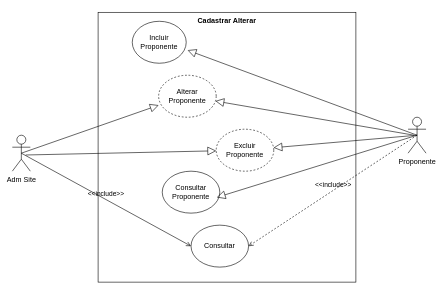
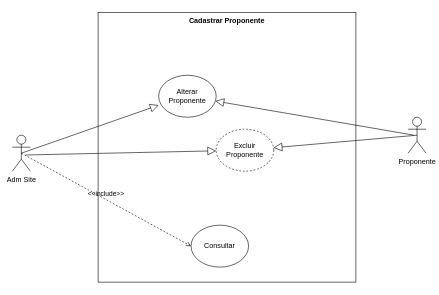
- <mxCell id="2" value="Cadastrar Alterar" style="shape=rect;html=1;verticalAlign=top;fontStyle=1;whiteSpace=wrap;align=center;" vertex="1" parent="1"><mxGeometry x="163" y="20" width="430" height="450" as="geometry" /></mxCell>
+ <mxCell id="2" value="Cadastrar Proponente" style="shape=rect;html=1;verticalAlign=top;fontStyle=1;whiteSpace=wrap;align=center;" vertex="1" parent="1"><mxGeometry x="163" y="20" width="430" height="450" as="geometry" /></mxCell>
- <mxCell id="3" value="Incluir Proponente" style="ellipse;whiteSpace=wrap;html=1;" vertex="1" parent="1"><mxGeometry x="220" y="35" width="90" height="70" as="geometry" /></mxCell>
- <mxCell id="11" value="" style="edgeStyle=none;html=1;endArrow=block;endFill=0;endSize=12;verticalAlign=bottom;rounded=0;exitX=0.5;exitY=0.5;exitDx=0;exitDy=0;exitPerimeter=0;entryX=1.026;entryY=0.69;entryDx=0;entryDy=0;entryPerimeter=0;" edge="1" parent="1" source="9" target="3"><mxGeometry width="160" relative="1" as="geometry"><mxPoint x="490" y="165" as="sourcePoint" /><mxPoint x="650" y="165" as="targetPoint" /></mxGeometry></mxCell>
- <mxCell id="5" value="Alterar Proponente" style="ellipse;whiteSpace=wrap;html=1;dashed=1;" vertex="1" parent="1"><mxGeometry x="264" y="125" width="96" height="70" as="geometry" /></mxCell>
+ <mxCell id="5" value="Alterar Proponente" style="ellipse;whiteSpace=wrap;html=1;" vertex="1" parent="1"><mxGeometry x="264" y="125" width="96" height="70" as="geometry" /></mxCell>
- <mxCell id="14" value="" style="edgeStyle=none;html=1;endArrow=block;endFill=0;endSize=12;verticalAlign=bottom;rounded=0;entryX=0.948;entryY=0.624;entryDx=0;entryDy=0;entryPerimeter=0;exitX=0.5;exitY=0.5;exitDx=0;exitDy=0;exitPerimeter=0;" edge="1" parent="1" source="9" target="13"><mxGeometry width="160" relative="1" as="geometry"><mxPoint x="680" y="295" as="sourcePoint" /><mxPoint x="456" y="307" as="targetPoint" /></mxGeometry></mxCell>
- <mxCell id="13" value="Consultar Proponente" style="ellipse;whiteSpace=wrap;html=1;" vertex="1" parent="1"><mxGeometry x="270" y="285" width="96" height="70" as="geometry" /></mxCell>
- <mxCell id="17" value="&amp;lt;&amp;lt;include&amp;gt;&amp;gt;" style="edgeStyle=none;html=1;endArrow=open;verticalAlign=bottom;dashed=1;labelBackgroundColor=none;rounded=0;entryX=1;entryY=0.5;entryDx=0;entryDy=0;exitX=0.5;exitY=0.5;exitDx=0;exitDy=0;exitPerimeter=0;" edge="1" parent="1" source="9" target="15"><mxGeometry width="160" relative="1" as="geometry"><mxPoint x="620" y="325" as="sourcePoint" /><mxPoint x="390" y="495" as="targetPoint" /></mxGeometry></mxCell>
- <mxCell id="16" value="&amp;lt;&amp;lt;include&amp;gt;&amp;gt;" style="edgeStyle=none;html=1;endArrow=open;verticalAlign=bottom;dashed=0;labelBackgroundColor=none;rounded=0;exitX=0.5;exitY=0.5;exitDx=0;exitDy=0;exitPerimeter=0;entryX=0;entryY=0.5;entryDx=0;entryDy=0;" edge="1" parent="1" source="4" target="15"><mxGeometry width="160" relative="1" as="geometry"><mxPoint x="100" y="395" as="sourcePoint" /><mxPoint x="260" y="395" as="targetPoint" /></mxGeometry></mxCell>
+ <mxCell id="16" value="&amp;lt;&amp;lt;include&amp;gt;&amp;gt;" style="edgeStyle=none;html=1;endArrow=open;verticalAlign=bottom;dashed=1;labelBackgroundColor=none;rounded=0;exitX=0.5;exitY=0.5;exitDx=0;exitDy=0;exitPerimeter=0;entryX=0;entryY=0.5;entryDx=0;entryDy=0;" edge="1" parent="1" source="4" target="15"><mxGeometry width="160" relative="1" as="geometry"><mxPoint x="100" y="395" as="sourcePoint" /><mxPoint x="260" y="395" as="targetPoint" /></mxGeometry></mxCell>
